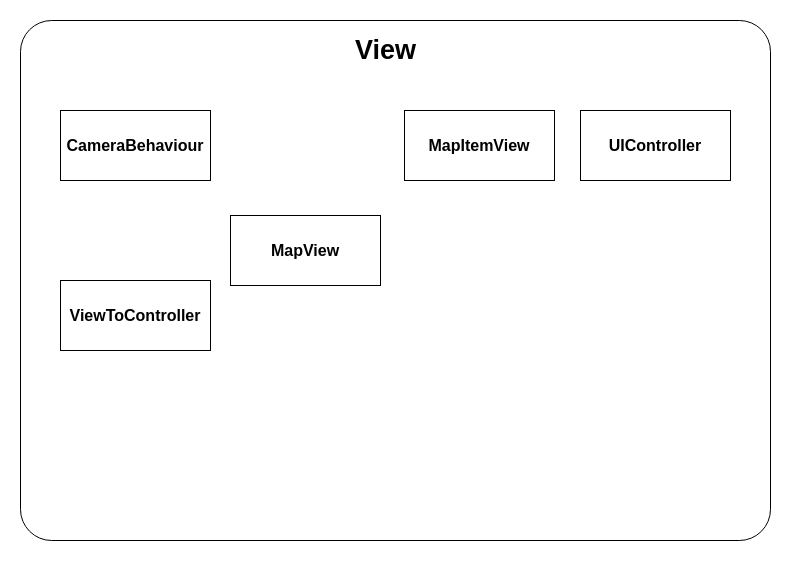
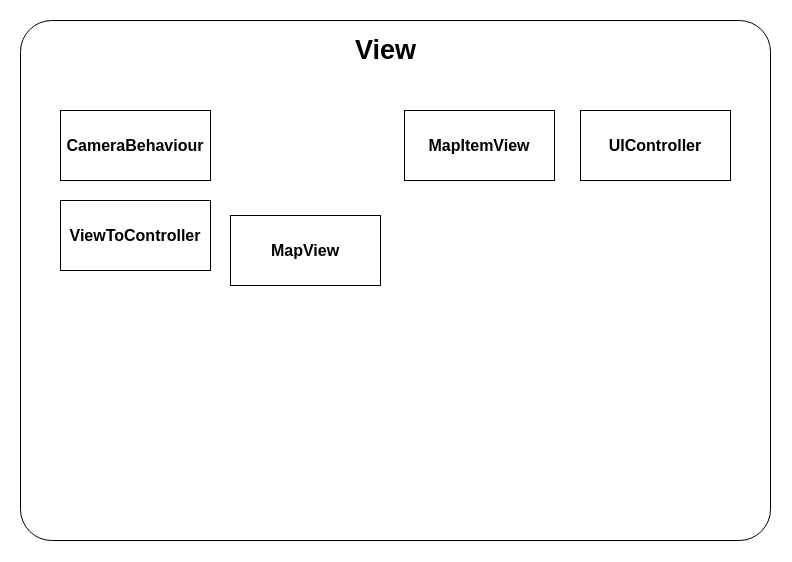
- <mxCell id="8" value="&lt;span style=&quot;font-size: 16px&quot;&gt;&lt;b&gt;ViewToController&lt;/b&gt;&lt;/span&gt;" style="rounded=0;whiteSpace=wrap;html=1;" vertex="1" parent="1"><mxGeometry x="60" y="280" width="150" height="70" as="geometry" /></mxCell>
+ <mxCell id="8" value="&lt;span style=&quot;font-size: 16px&quot;&gt;&lt;b&gt;ViewToController&lt;/b&gt;&lt;/span&gt;" style="rounded=0;whiteSpace=wrap;html=1;" vertex="1" parent="1"><mxGeometry x="60" y="200" width="150" height="70" as="geometry" /></mxCell>
